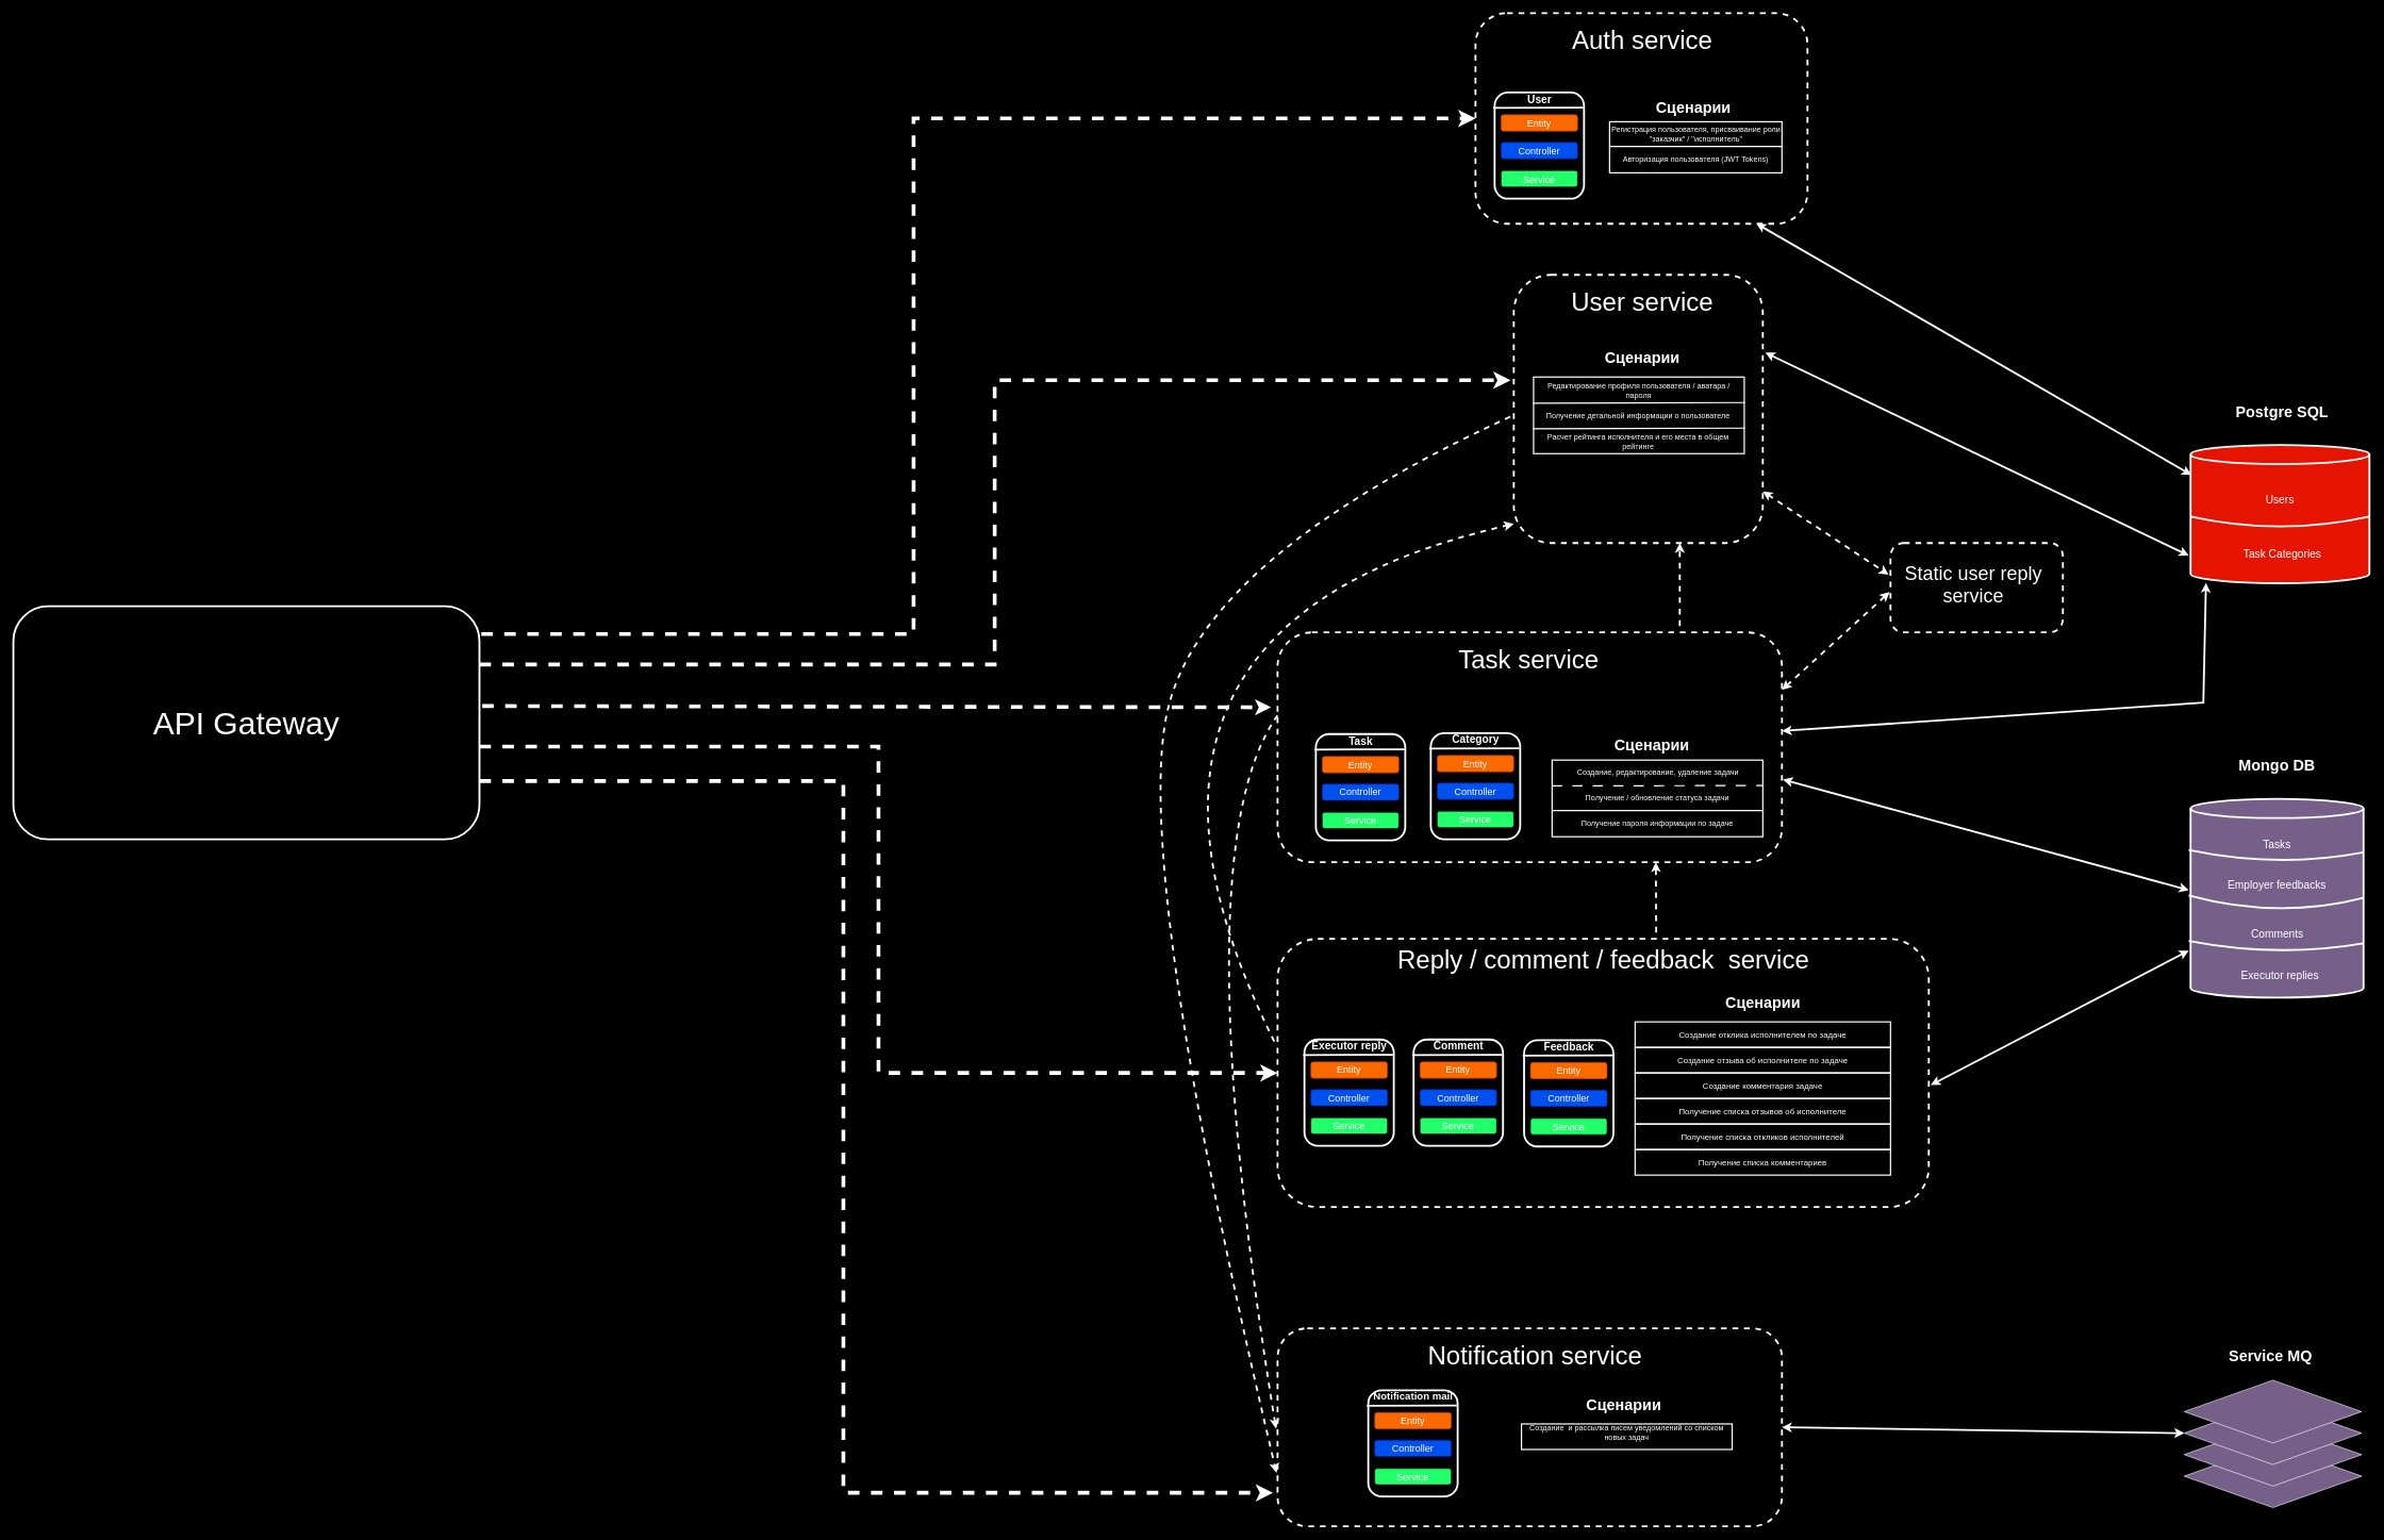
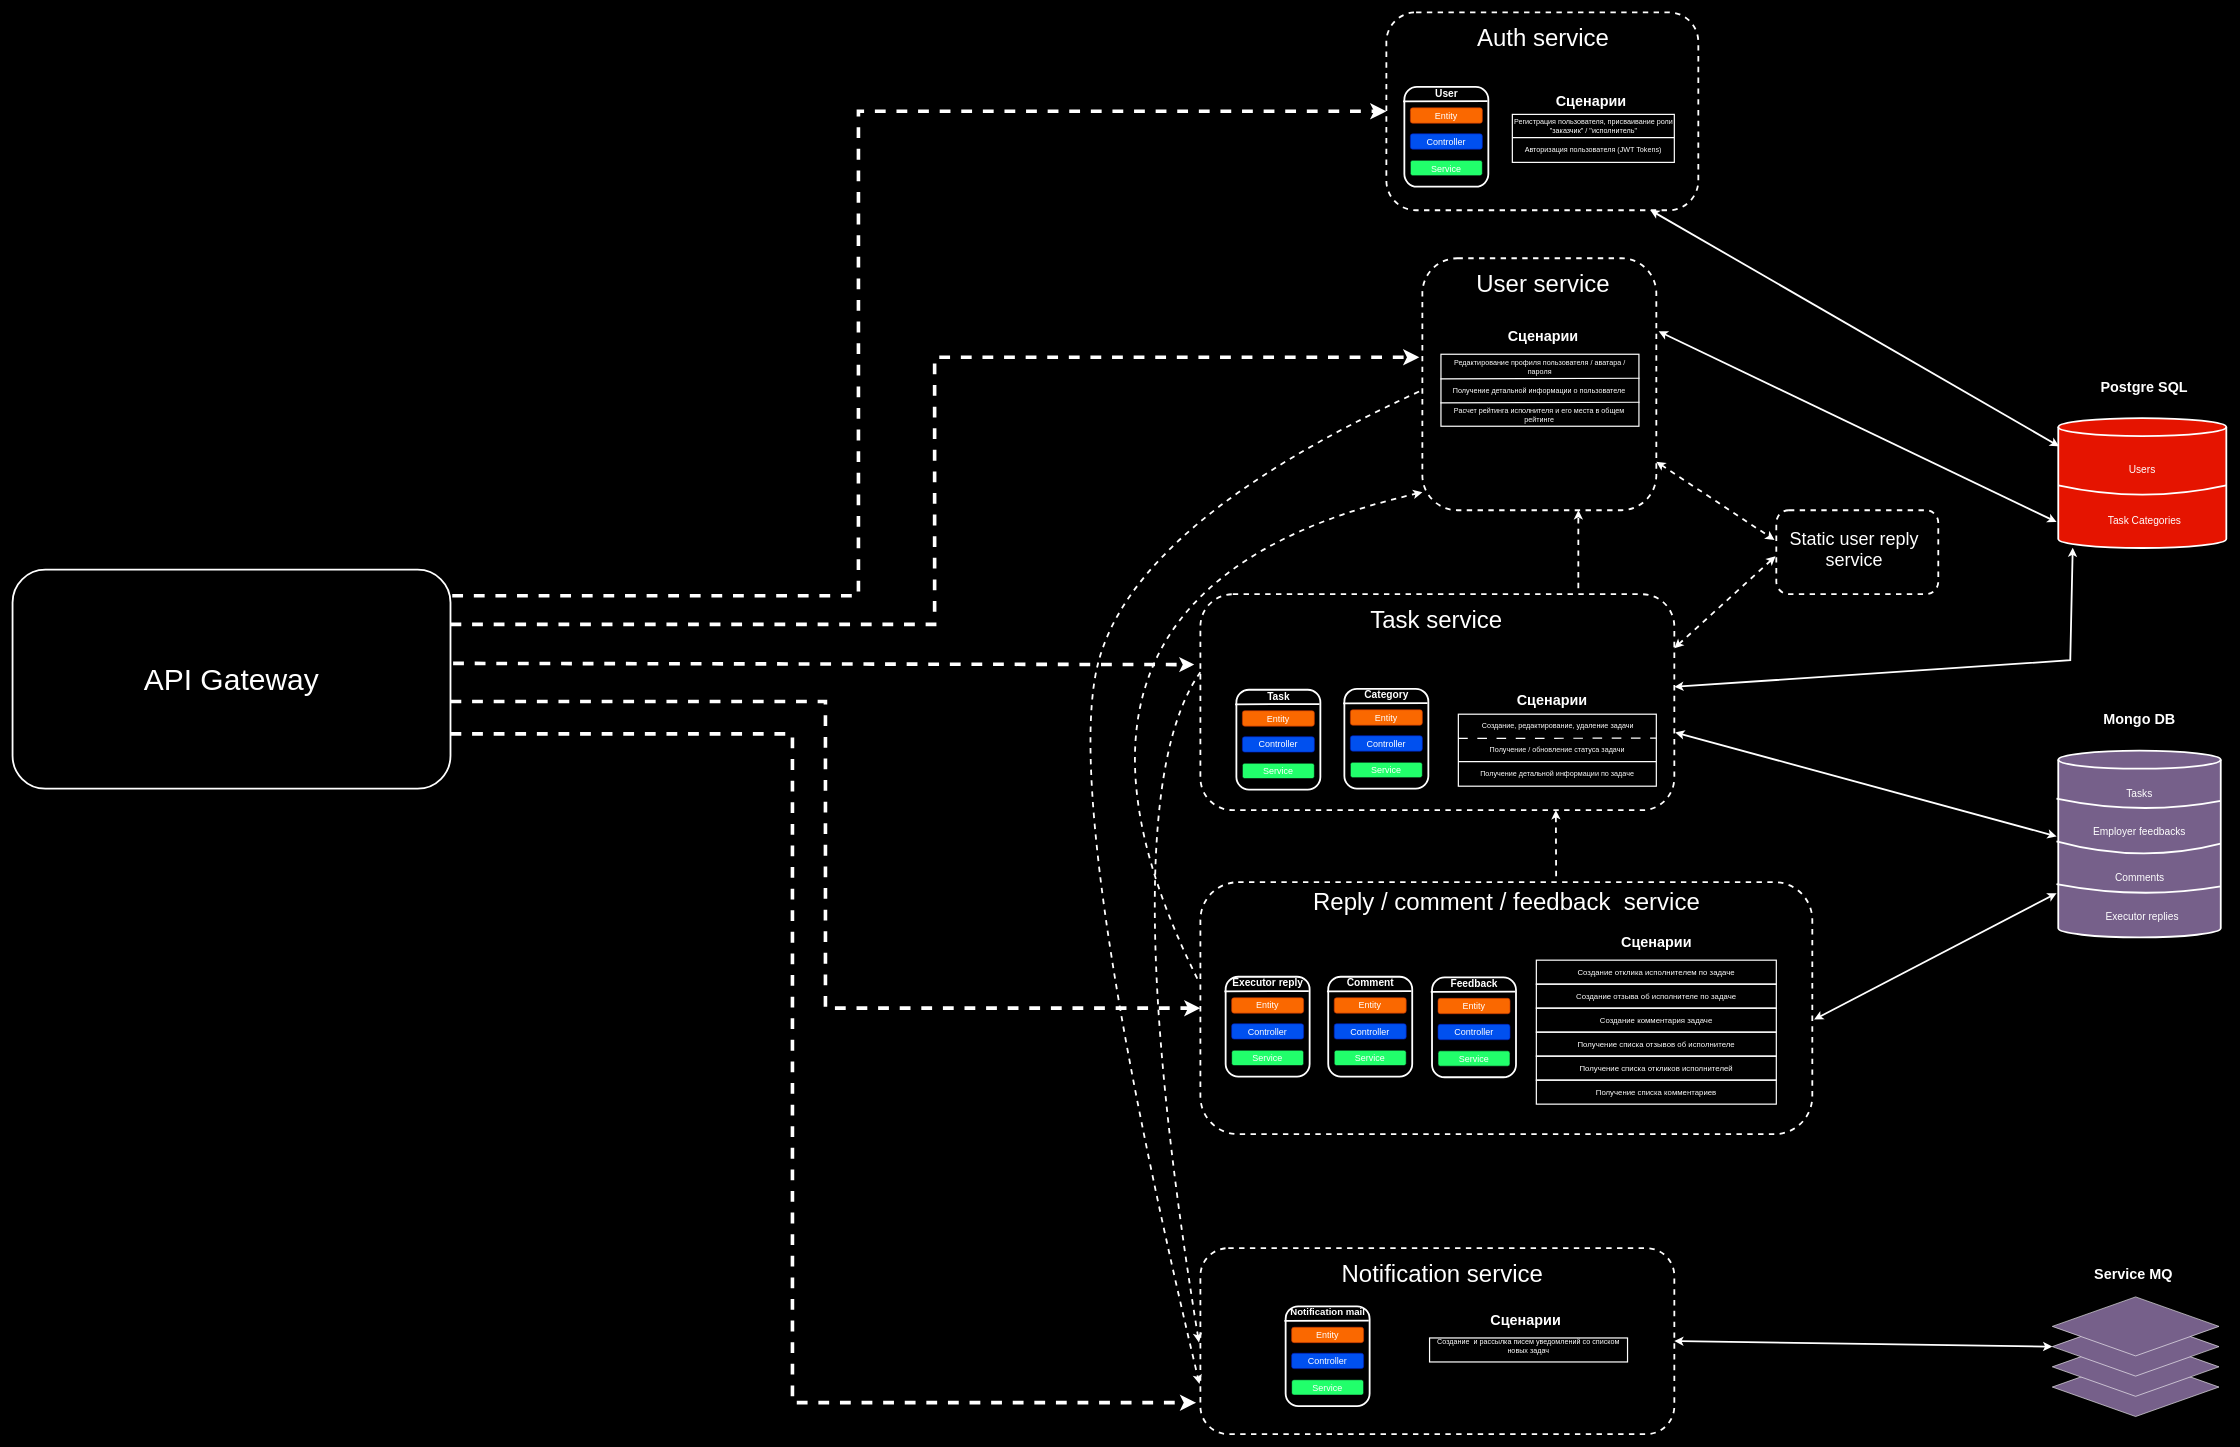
- <mxCell id="128" value="&lt;font color=&quot;#ffffff&quot;&gt;Получение пароля информации по задаче&lt;/font&gt;" style="text;strokeColor=none;align=center;fillColor=none;html=1;verticalAlign=middle;whiteSpace=wrap;rounded=0;movable=1;resizable=1;rotatable=1;deletable=1;editable=1;locked=0;connectable=1;" vertex="1" parent="1"><mxGeometry x="2430" y="1274.07" width="330" height="30" as="geometry" /></mxCell>
+ <mxCell id="128" value="&lt;font color=&quot;#ffffff&quot;&gt;Получение детальной информации по задаче&lt;/font&gt;" style="text;strokeColor=none;align=center;fillColor=none;html=1;verticalAlign=middle;whiteSpace=wrap;rounded=0;movable=1;resizable=1;rotatable=1;deletable=1;editable=1;locked=0;connectable=1;" vertex="1" parent="1"><mxGeometry x="2430" y="1274.07" width="330" height="30" as="geometry" /></mxCell>
